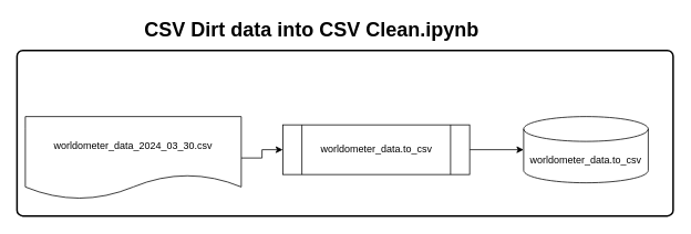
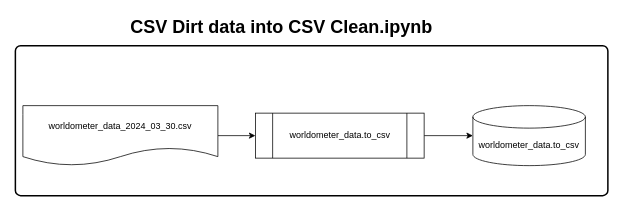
- <mxCell id="4" value="worldometer_data_2024_03_30.csv" style="shape=document;whiteSpace=wrap;html=1;boundedLbl=1;" vertex="1" parent="1"><mxGeometry x="30" y="140" width="260" height="100" as="geometry" /></mxCell>
+ <mxCell id="4" value="worldometer_data_2024_03_30.csv" style="shape=document;whiteSpace=wrap;html=1;boundedLbl=1;" vertex="1" parent="1"><mxGeometry x="30" y="140" width="260" height="80" as="geometry" /></mxCell>
